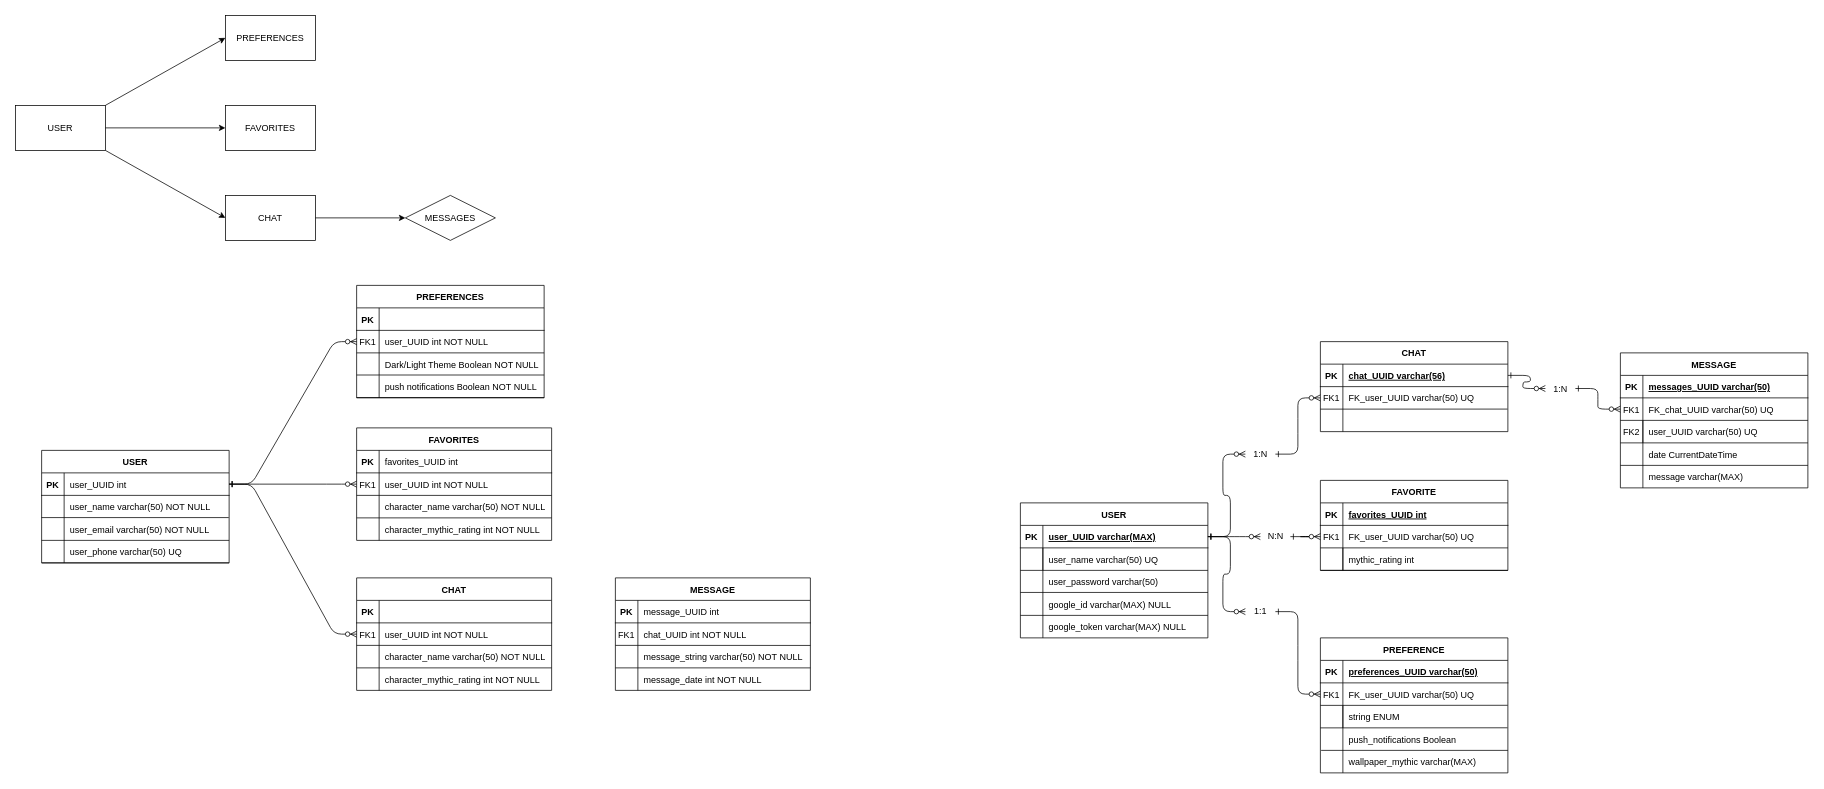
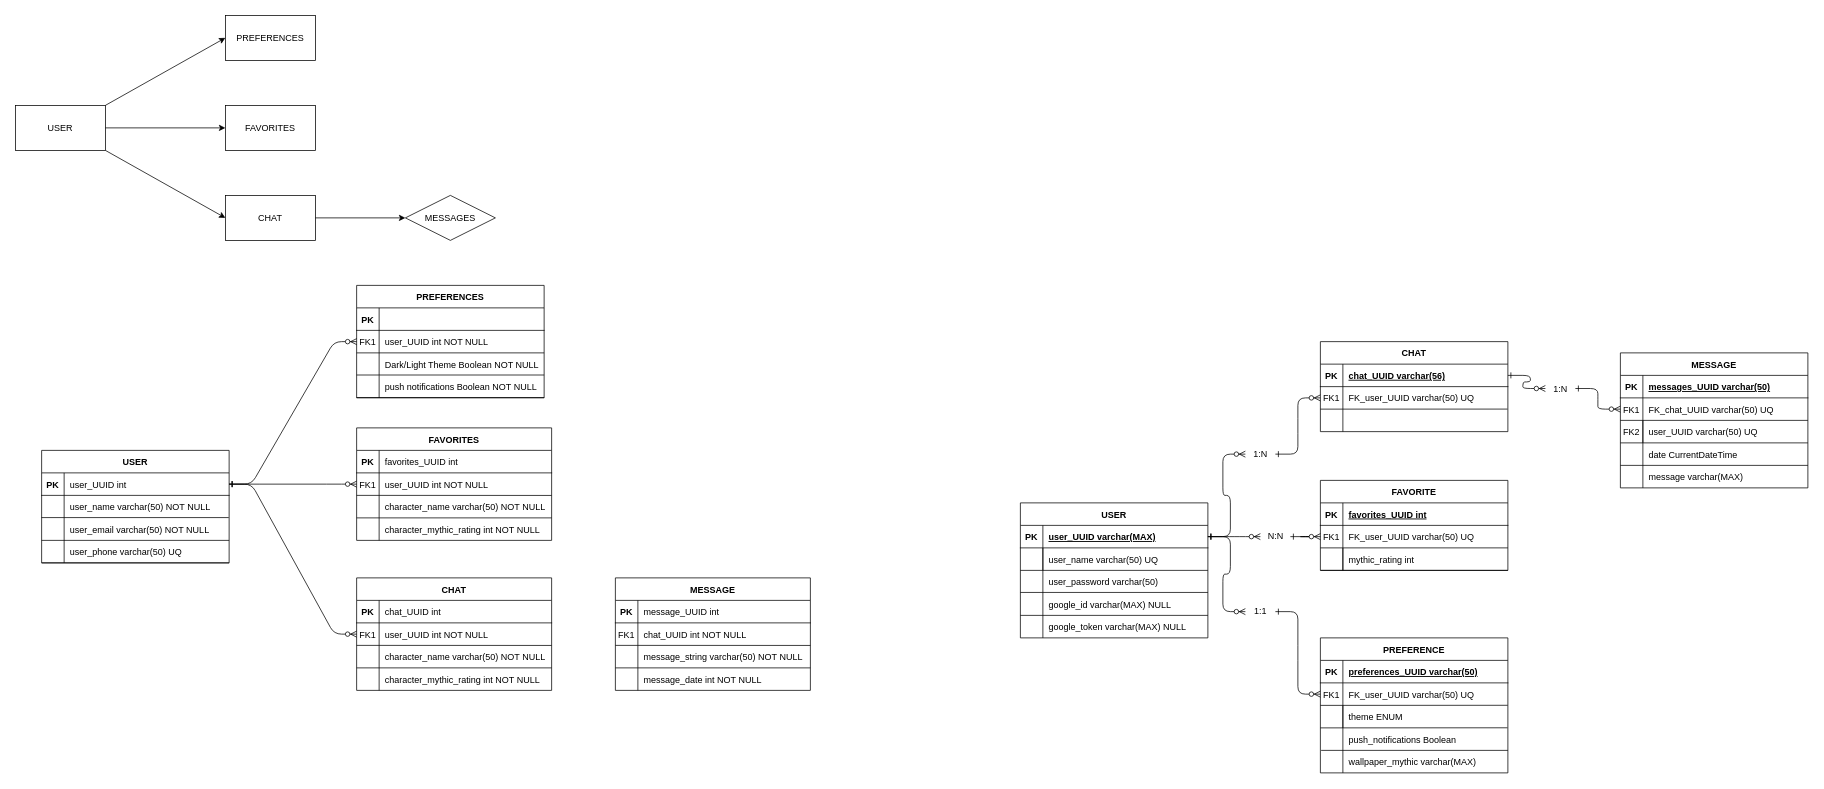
+ <mxCell id="57" value="chat_UUID int" style="shape=partialRectangle;overflow=hidden;connectable=0;fillColor=none;top=0;left=0;bottom=0;right=0;align=left;spacingLeft=6;fontStyle=0;" parent="55" vertex="1"><mxGeometry x="30" width="230" height="30" as="geometry"><mxRectangle width="230" height="30" as="alternateBounds" /></mxGeometry></mxCell>
- <mxCell id="151" value="string ENUM" style="shape=partialRectangle;overflow=hidden;connectable=0;fillColor=none;top=0;left=0;bottom=0;right=0;align=left;spacingLeft=6;" parent="1" vertex="1"><mxGeometry x="1790" y="940" width="220" height="30" as="geometry"><mxRectangle width="220" height="30" as="alternateBounds" /></mxGeometry></mxCell>
+ <mxCell id="151" value="theme ENUM" style="shape=partialRectangle;overflow=hidden;connectable=0;fillColor=none;top=0;left=0;bottom=0;right=0;align=left;spacingLeft=6;" parent="1" vertex="1"><mxGeometry x="1790" y="940" width="220" height="30" as="geometry"><mxRectangle width="220" height="30" as="alternateBounds" /></mxGeometry></mxCell>
